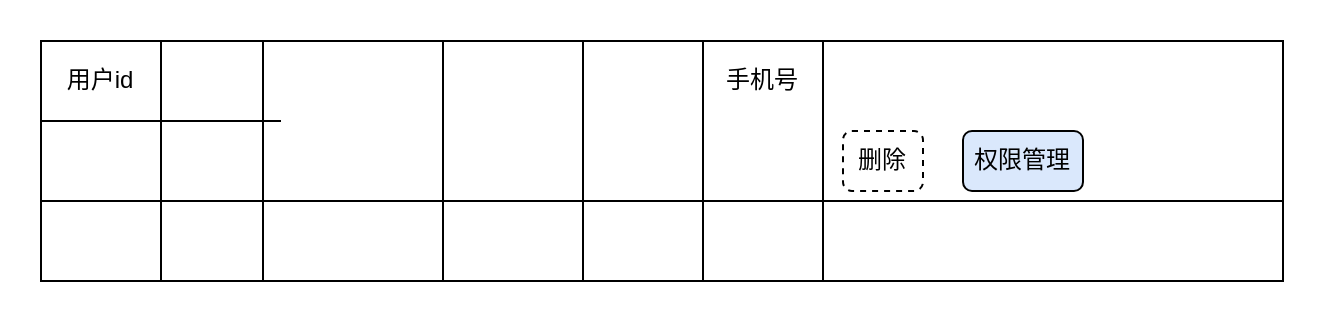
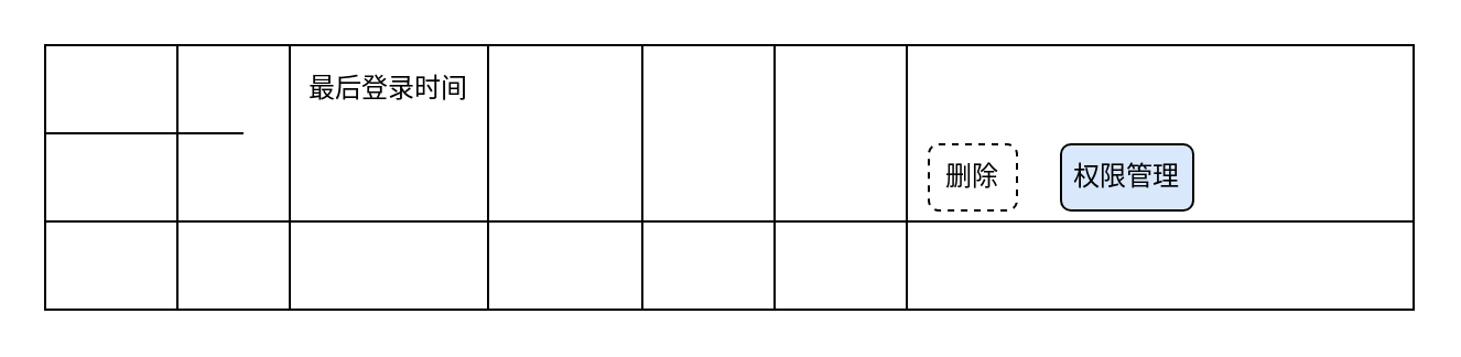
- <mxCell id="4" value="&lt;span&gt;用户id&lt;/span&gt;" style="shape=partialRectangle;html=1;whiteSpace=wrap;connectable=0;overflow=hidden;fillColor=none;top=0;left=0;bottom=0;right=0;" vertex="1" parent="3"><mxGeometry width="60" height="40" as="geometry" /></mxCell>
+ <mxCell id="5" value="&lt;span&gt;最后登录时间&lt;/span&gt;" style="shape=partialRectangle;html=1;whiteSpace=wrap;connectable=0;overflow=hidden;fillColor=none;top=0;left=0;bottom=0;right=0;" vertex="1" parent="3"><mxGeometry x="111" width="90" height="40" as="geometry" /></mxCell>
- <mxCell id="6" value="&lt;span&gt;手机号&lt;/span&gt;" style="shape=partialRectangle;html=1;whiteSpace=wrap;connectable=0;overflow=hidden;fillColor=none;top=0;left=0;bottom=0;right=0;" vertex="1" parent="3"><mxGeometry x="331" width="60" height="40" as="geometry" /></mxCell>
